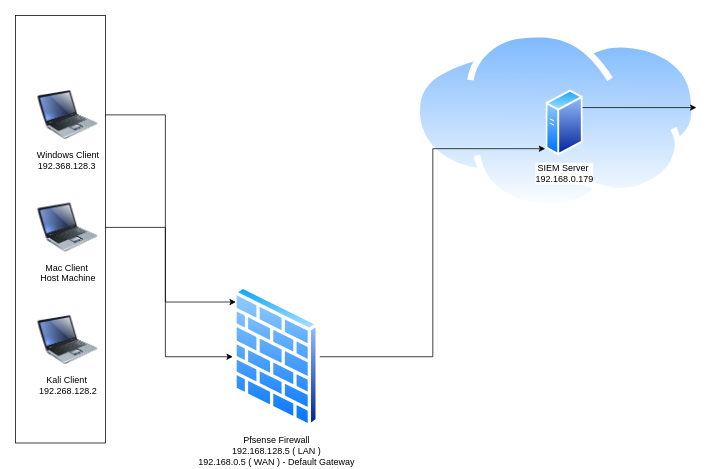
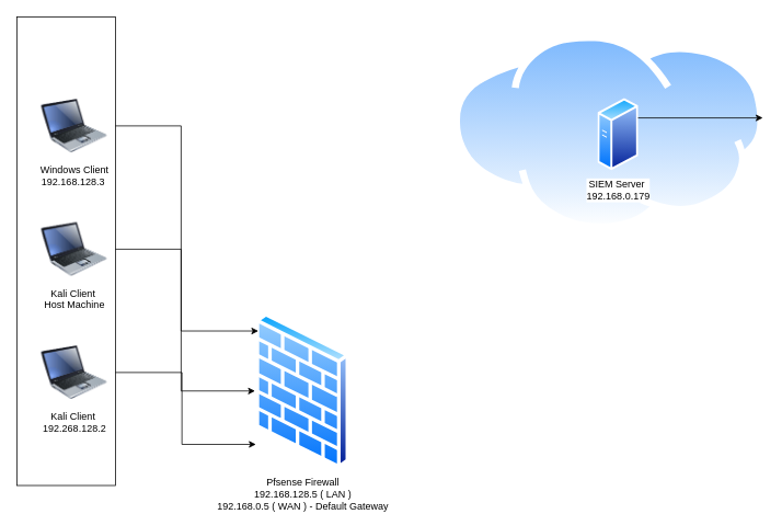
- <mxCell id="14" value="Windows Client&lt;div&gt;192.368.128.3&amp;nbsp;&lt;/div&gt;" style="image;html=1;image=img/lib/clip_art/computers/Laptop_128x128.png" vertex="1" parent="11"><mxGeometry x="30" y="92.5" width="80" height="80" as="geometry" /></mxCell>
+ <mxCell id="14" value="Windows Client&lt;div&gt;192.168.128.3&amp;nbsp;&lt;/div&gt;" style="image;html=1;image=img/lib/clip_art/computers/Laptop_128x128.png" vertex="1" parent="11"><mxGeometry x="30" y="92.5" width="80" height="80" as="geometry" /></mxCell>
- <mxCell id="10" style="edgeStyle=orthogonalEdgeStyle;rounded=0;orthogonalLoop=1;jettySize=auto;html=1;entryX=-0.018;entryY=0.89;entryDx=0;entryDy=0;entryPerimeter=0;" edge="1" parent="1" source="3" target="9"><mxGeometry relative="1" as="geometry" /></mxCell>
- <mxCell id="13" value="Mac Client&amp;nbsp;&lt;div&gt;Host Machine&lt;/div&gt;" style="image;html=1;image=img/lib/clip_art/computers/Laptop_128x128.png" vertex="1" parent="11"><mxGeometry x="30" y="242.5" width="80" height="80" as="geometry" /></mxCell>
+ <mxCell id="13" value="Kali Client&amp;nbsp;&lt;div&gt;Host Machine&lt;/div&gt;" style="image;html=1;image=img/lib/clip_art/computers/Laptop_128x128.png" vertex="1" parent="11"><mxGeometry x="30" y="242.5" width="80" height="80" as="geometry" /></mxCell>
+ <mxCell id="4" style="edgeStyle=elbowEdgeStyle;rounded=0;orthogonalLoop=1;jettySize=auto;html=1;entryX=0.009;entryY=0.842;entryDx=0;entryDy=0;entryPerimeter=0;" edge="1" parent="1" source="15" target="3"><mxGeometry relative="1" as="geometry" /></mxCell>
